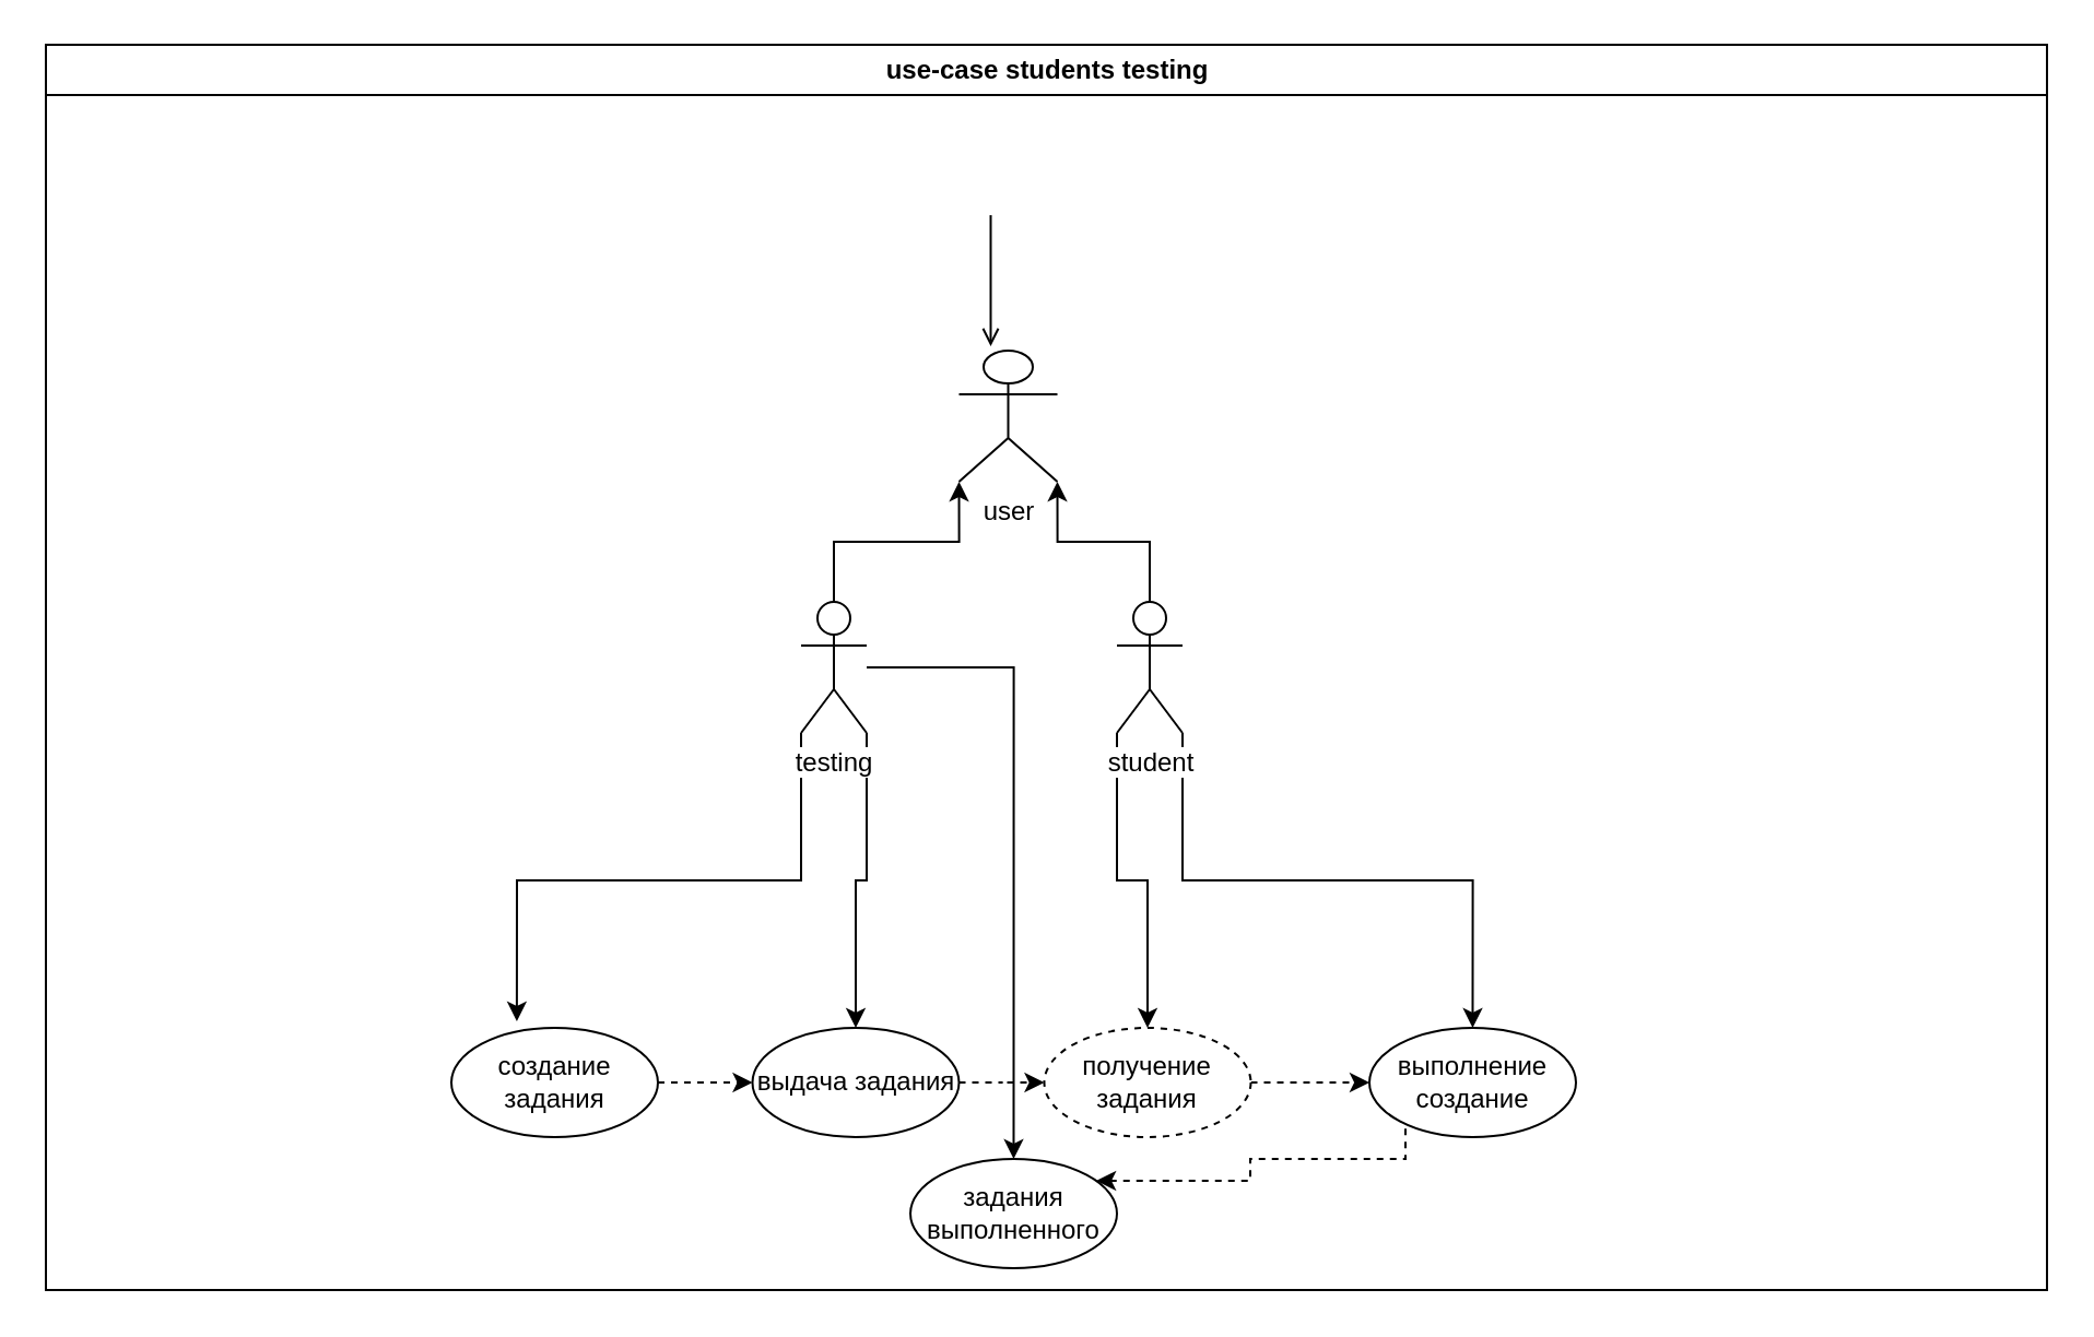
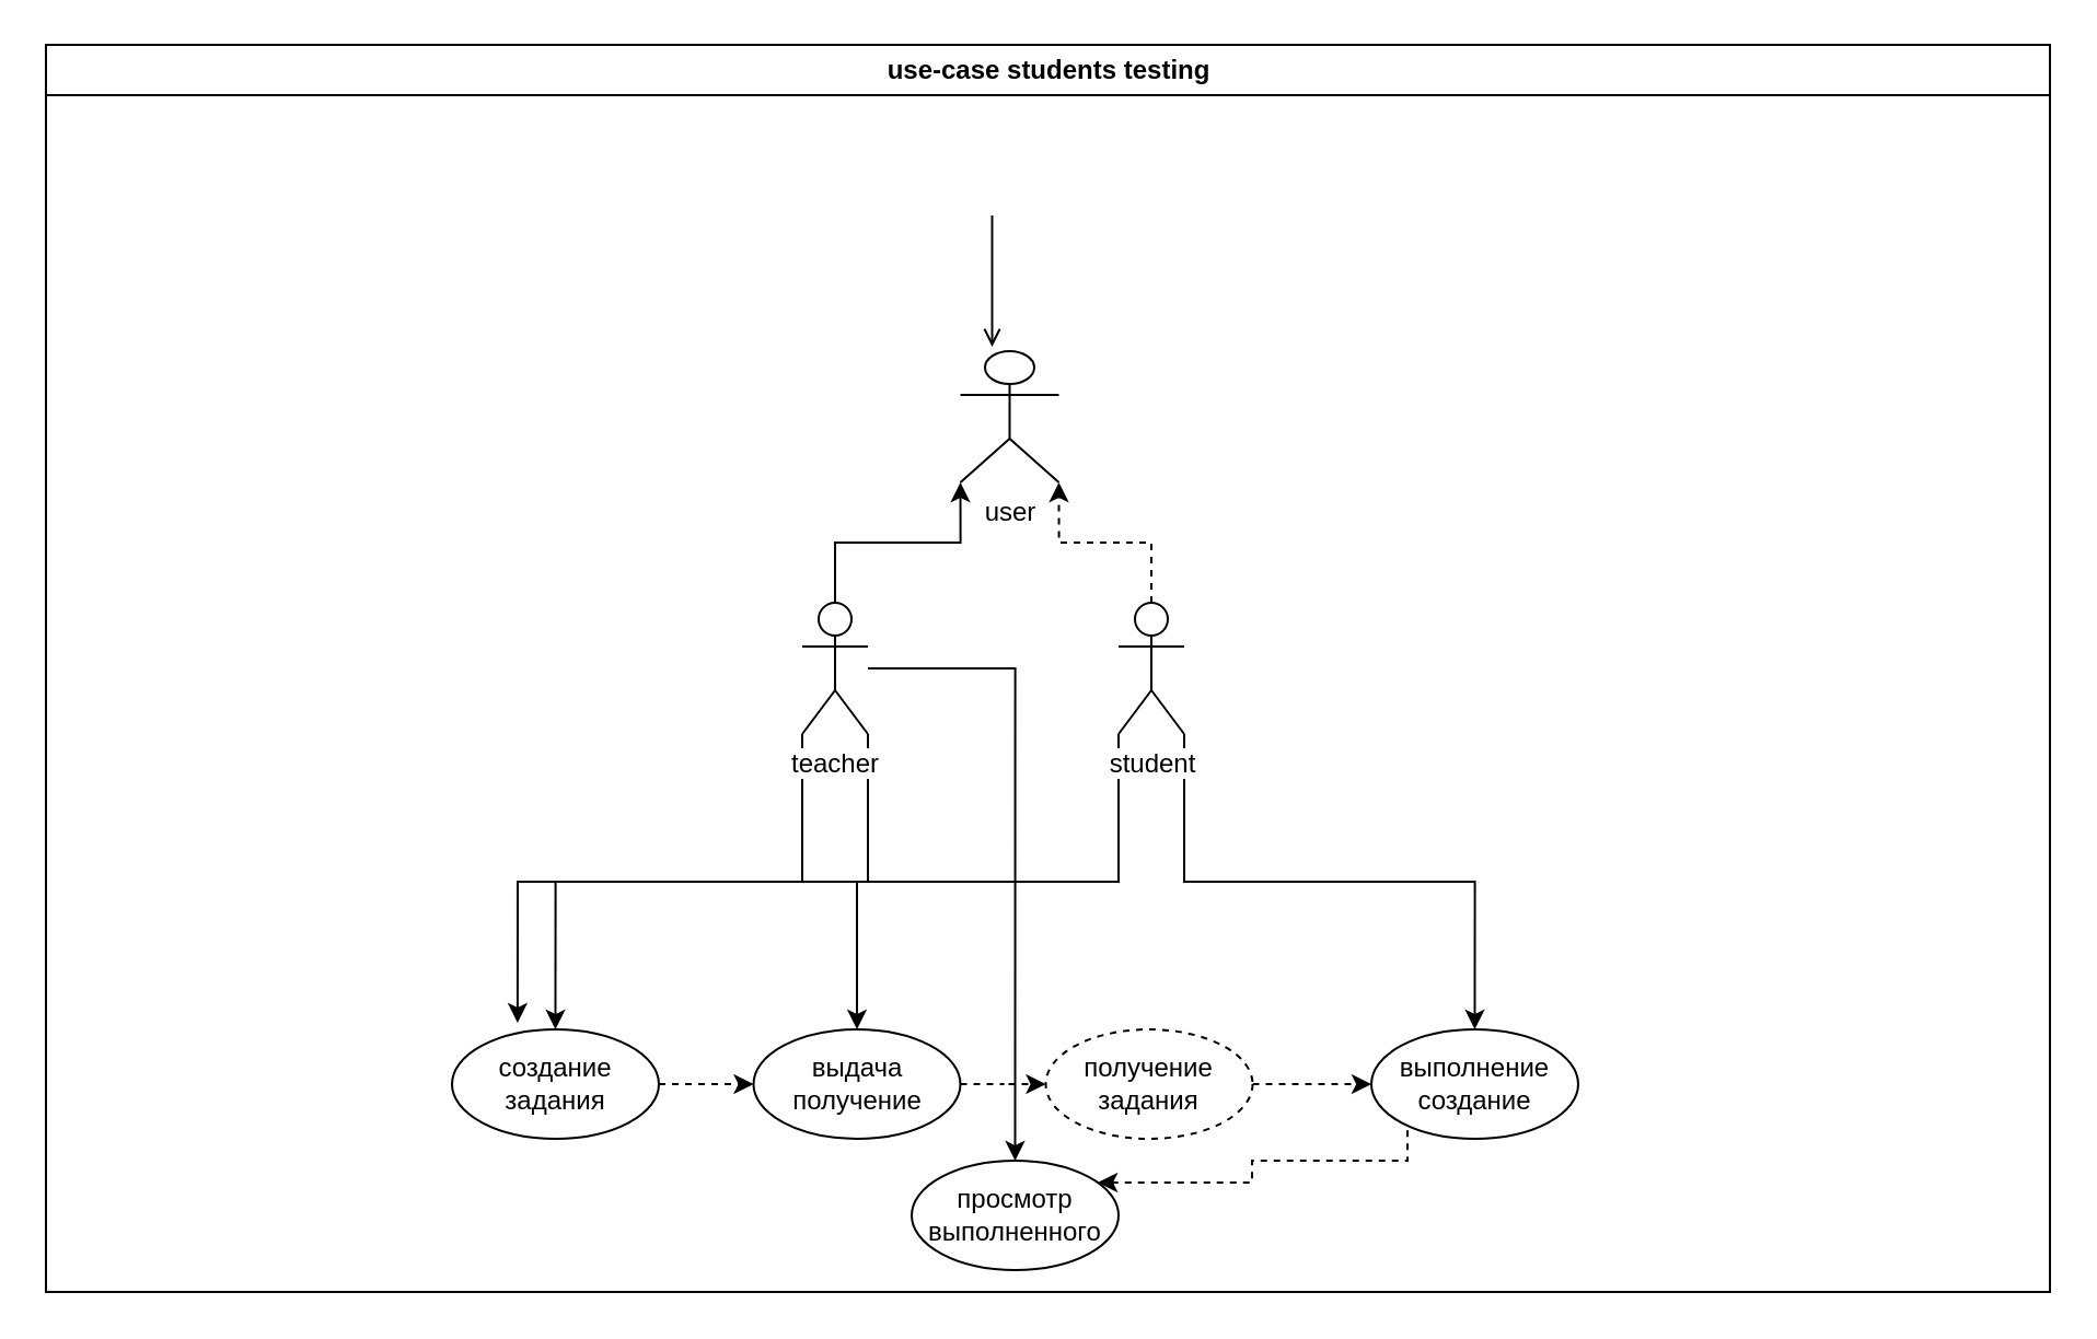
- <mxCell id="7" style="edgeStyle=orthogonalEdgeStyle;rounded=0;orthogonalLoop=1;jettySize=auto;html=1;exitX=0.5;exitY=0;exitDx=0;exitDy=0;exitPerimeter=0;entryX=1;entryY=1;entryDx=0;entryDy=0;entryPerimeter=0;" edge="1" parent="2" source="8" target="4"><mxGeometry relative="1" as="geometry" /></mxCell>
+ <mxCell id="7" style="edgeStyle=orthogonalEdgeStyle;rounded=0;orthogonalLoop=1;jettySize=auto;html=1;exitX=0.5;exitY=0;exitDx=0;exitDy=0;exitPerimeter=0;entryX=1;entryY=1;entryDx=0;entryDy=0;entryPerimeter=0;dashed=1;" edge="1" parent="2" source="8" target="4"><mxGeometry relative="1" as="geometry" /></mxCell>
- <mxCell id="13" value="testing" style="shape=umlActor;verticalLabelPosition=bottom;labelBackgroundColor=#ffffff;verticalAlign=top;html=1;outlineConnect=0;" vertex="1" parent="2"><mxGeometry x="345.5" y="255" width="30" height="60" as="geometry" /></mxCell>
+ <mxCell id="13" value="teacher" style="shape=umlActor;verticalLabelPosition=bottom;labelBackgroundColor=#ffffff;verticalAlign=top;html=1;outlineConnect=0;" vertex="1" parent="2"><mxGeometry x="345.5" y="255" width="30" height="60" as="geometry" /></mxCell>
- <mxCell id="5" style="edgeStyle=orthogonalEdgeStyle;rounded=0;orthogonalLoop=1;jettySize=auto;html=1;exitX=0;exitY=1;exitDx=0;exitDy=0;exitPerimeter=0;entryX=0.5;entryY=0;entryDx=0;entryDy=0;" edge="1" parent="2" source="8" target="21"><mxGeometry relative="1" as="geometry" /></mxCell>
+ <mxCell id="5" style="edgeStyle=orthogonalEdgeStyle;rounded=0;orthogonalLoop=1;jettySize=auto;html=1;exitX=0;exitY=1;exitDx=0;exitDy=0;exitPerimeter=0;" edge="1" parent="2" source="8" target="15"><mxGeometry relative="1" as="geometry" /></mxCell>
- <mxCell id="17" value="выдача задания" style="ellipse;whiteSpace=wrap;html=1;" vertex="1" parent="2"><mxGeometry x="323.25" y="450" width="94.5" height="50" as="geometry" /></mxCell>
+ <mxCell id="17" value="выдача получение" style="ellipse;whiteSpace=wrap;html=1;" vertex="1" parent="2"><mxGeometry x="323.25" y="450" width="94.5" height="50" as="geometry" /></mxCell>
- <mxCell id="22" value="задания выполненного" style="ellipse;whiteSpace=wrap;html=1;" vertex="1" parent="2"><mxGeometry x="395.5" y="510" width="94.5" height="50" as="geometry" /></mxCell>
+ <mxCell id="22" value="просмотр выполненного" style="ellipse;whiteSpace=wrap;html=1;" vertex="1" parent="2"><mxGeometry x="395.5" y="510" width="94.5" height="50" as="geometry" /></mxCell>
